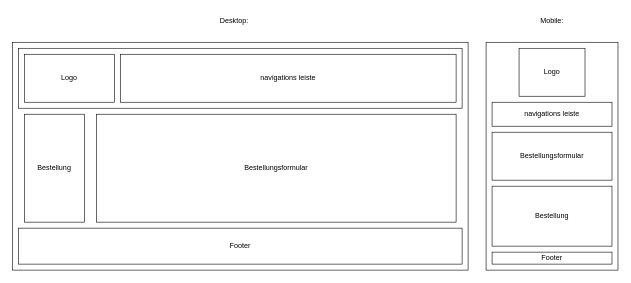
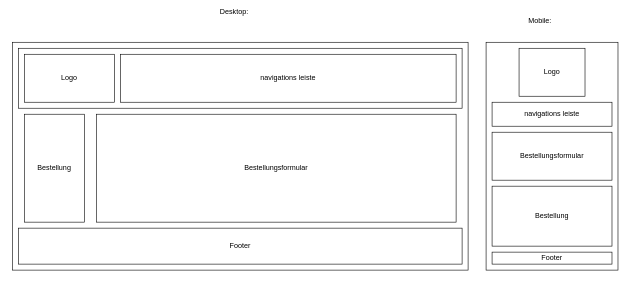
- <mxCell id="13" value="&lt;div&gt;Desktop:&lt;/div&gt;" style="text;html=1;strokeColor=none;fillColor=none;align=center;verticalAlign=middle;whiteSpace=wrap;rounded=0;" parent="1" vertex="1"><mxGeometry x="360" y="20" width="60" height="30" as="geometry" /></mxCell>
+ <mxCell id="13" value="&lt;div&gt;Desktop:&lt;/div&gt;" style="text;html=1;strokeColor=none;fillColor=none;align=center;verticalAlign=middle;whiteSpace=wrap;rounded=0;" parent="1" vertex="1"><mxGeometry x="360" y="5" width="60" height="30" as="geometry" /></mxCell>
- <mxCell id="14" value="&lt;div&gt;Mobile:&lt;/div&gt;" style="text;html=1;strokeColor=none;fillColor=none;align=center;verticalAlign=middle;whiteSpace=wrap;rounded=0;" parent="1" vertex="1"><mxGeometry x="890" y="20" width="60" height="30" as="geometry" /></mxCell>
+ <mxCell id="14" value="&lt;div&gt;Mobile:&lt;/div&gt;" style="text;html=1;strokeColor=none;fillColor=none;align=center;verticalAlign=middle;whiteSpace=wrap;rounded=0;" parent="1" vertex="1"><mxGeometry x="870" y="20" width="60" height="30" as="geometry" /></mxCell>
